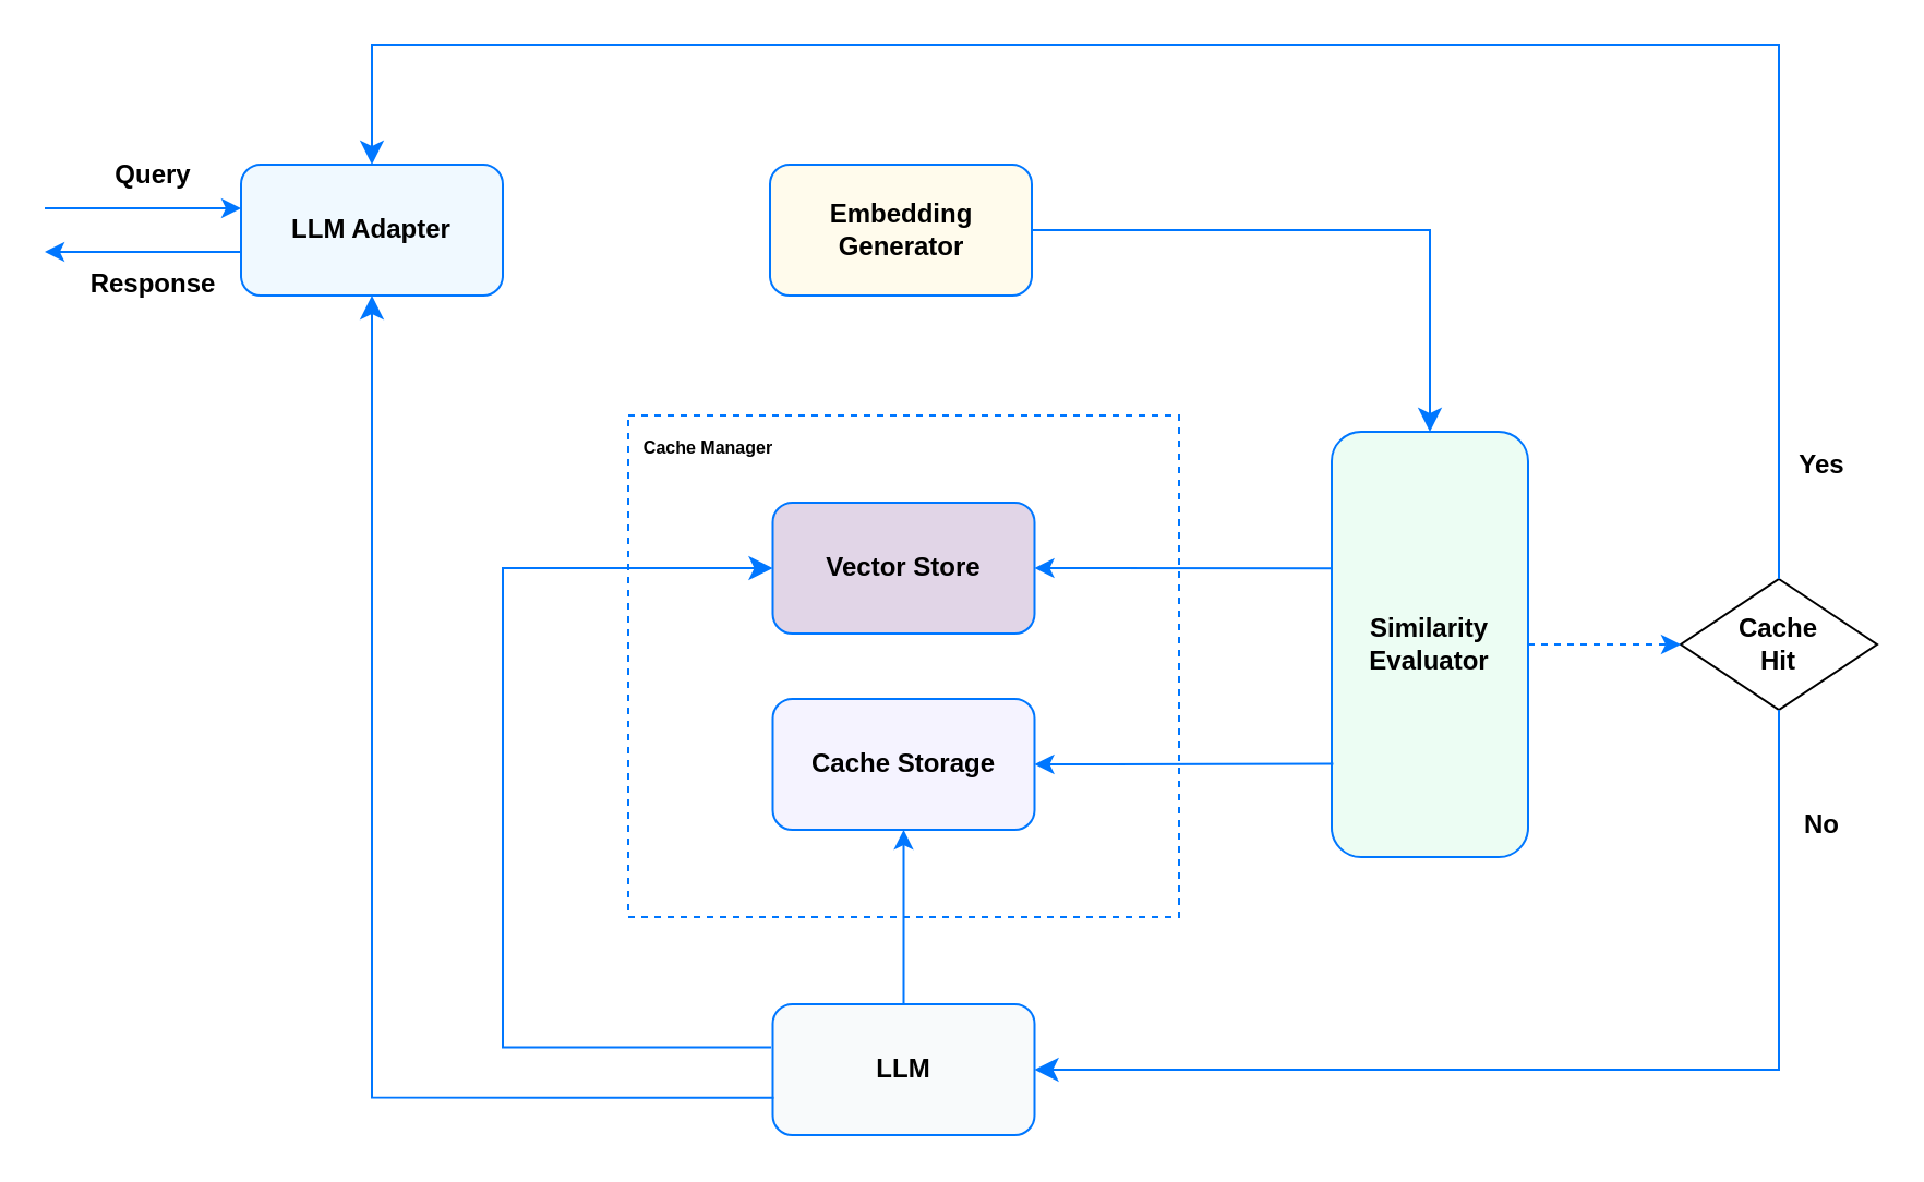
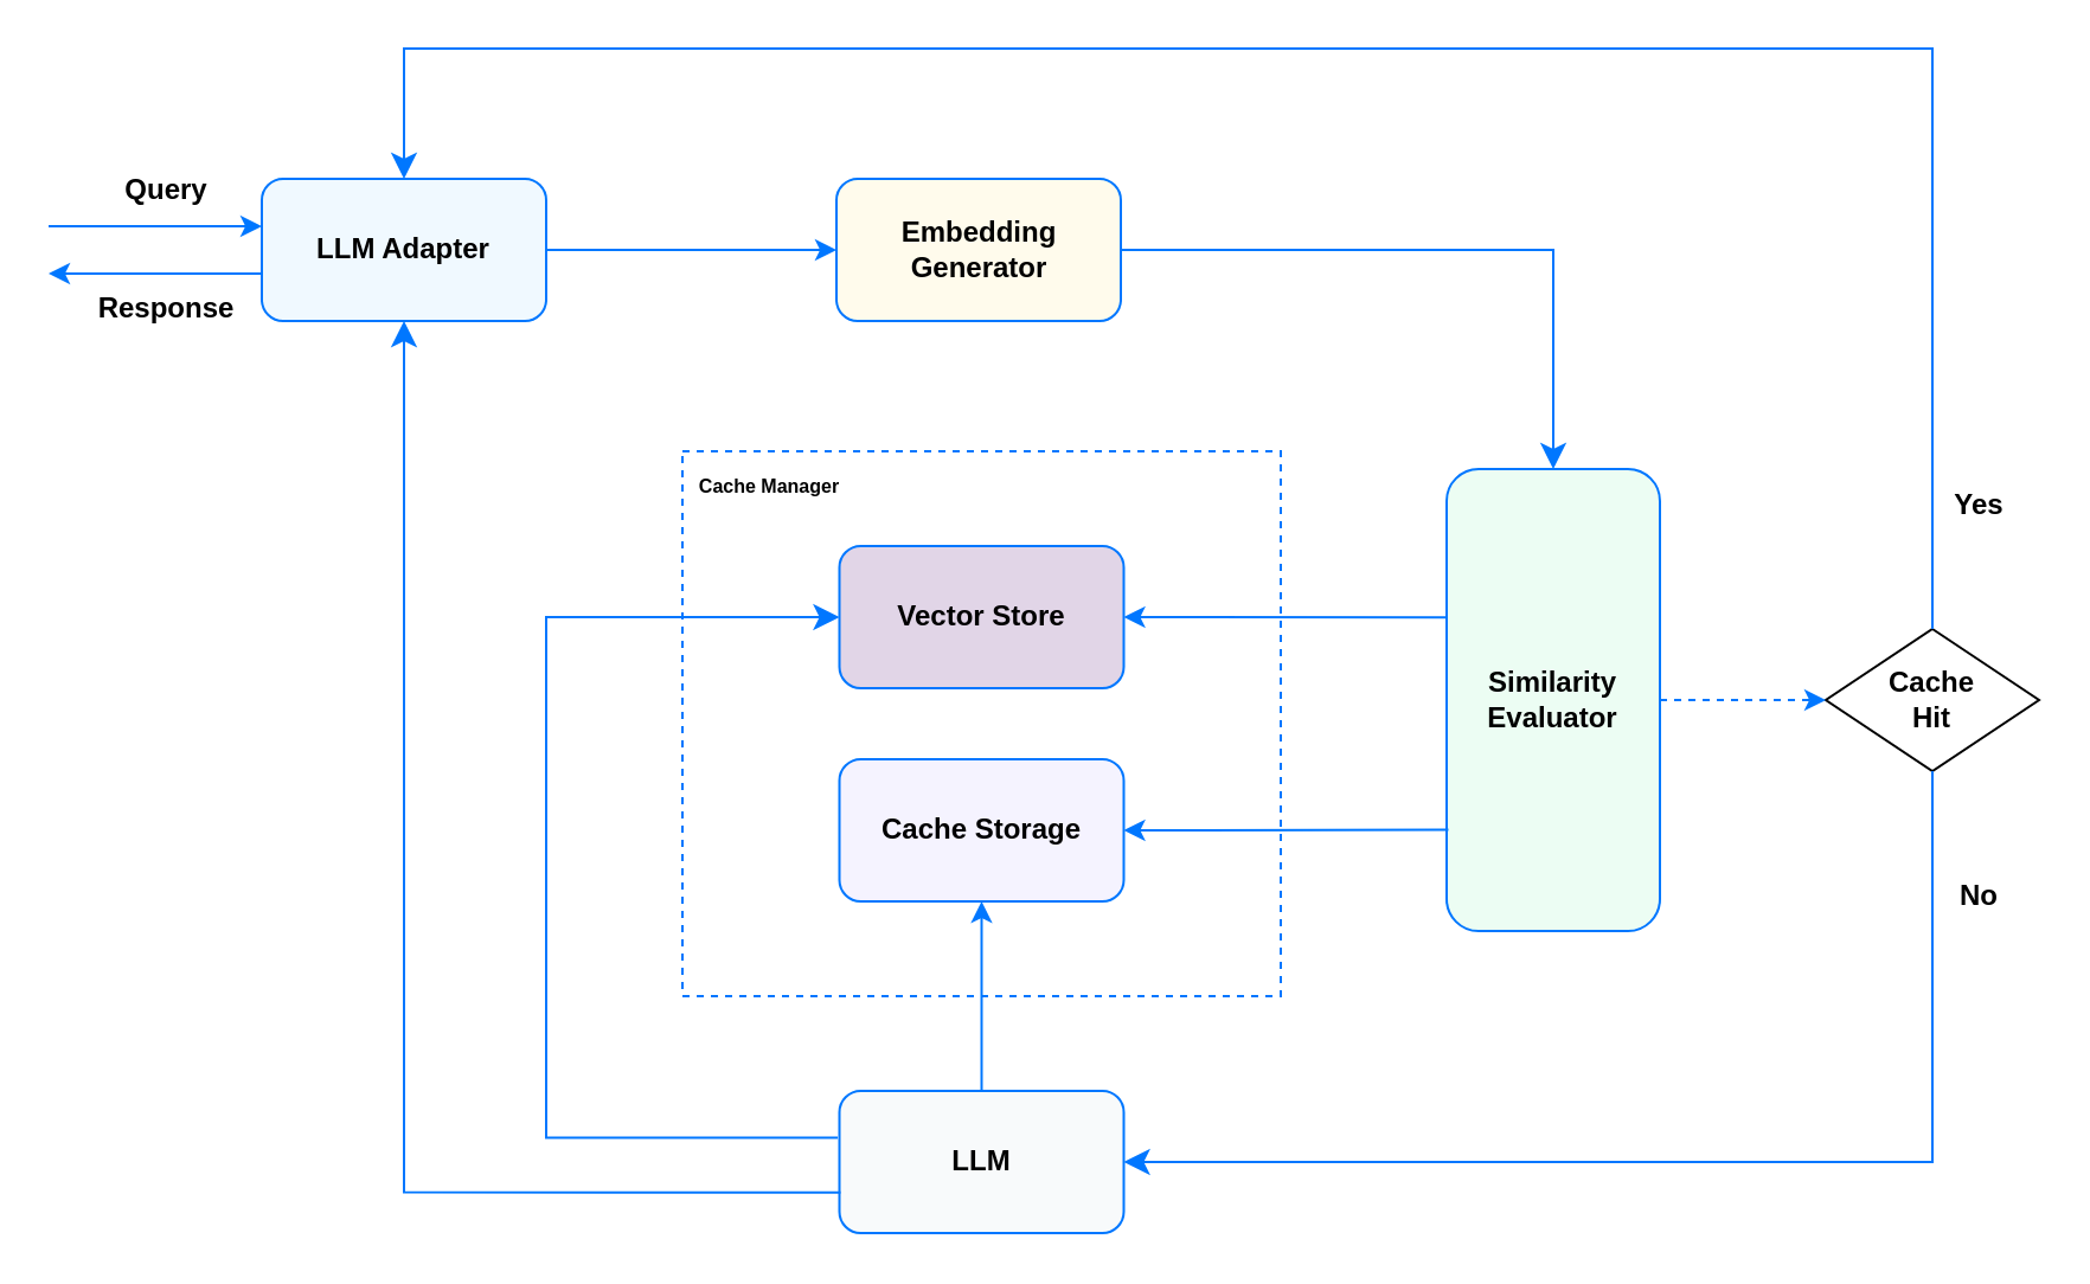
+ <mxCell id="15" value="" style="endArrow=classic;html=1;strokeColor=#0077FF;fontSize=8;exitX=1;exitY=0.5;exitDx=0;exitDy=0;entryX=0;entryY=0.5;entryDx=0;entryDy=0;" edge="1" parent="1" source="4" target="8"><mxGeometry width="50" height="50" relative="1" as="geometry"><mxPoint x="350" y="290" as="sourcePoint" /><mxPoint x="400" y="240" as="targetPoint" /></mxGeometry></mxCell>
